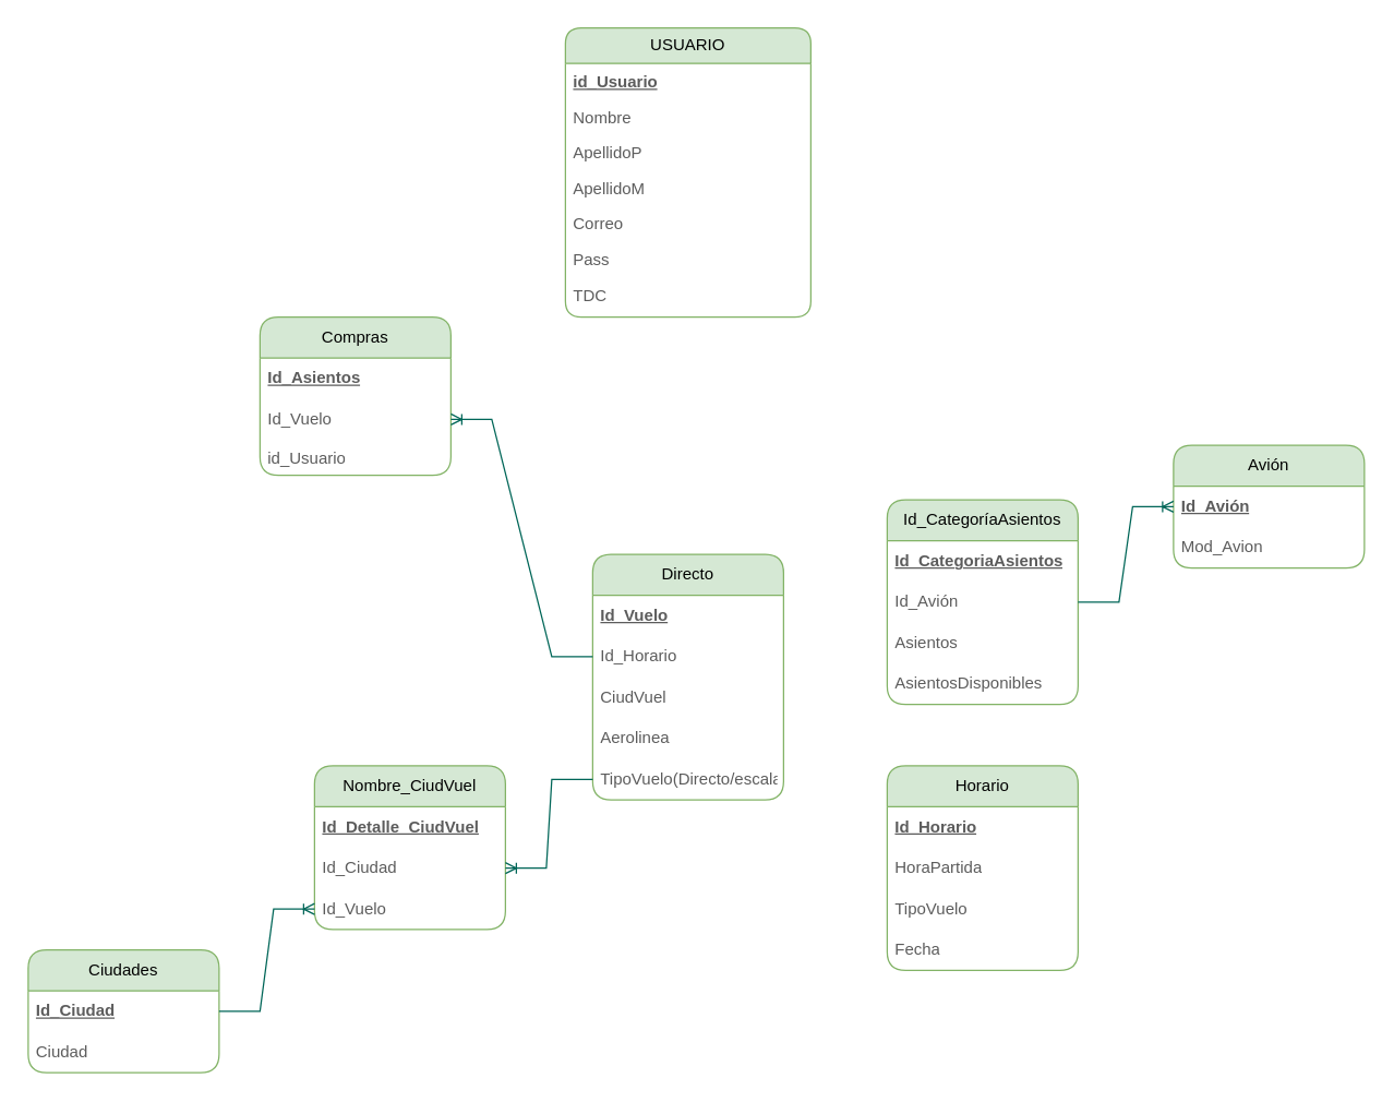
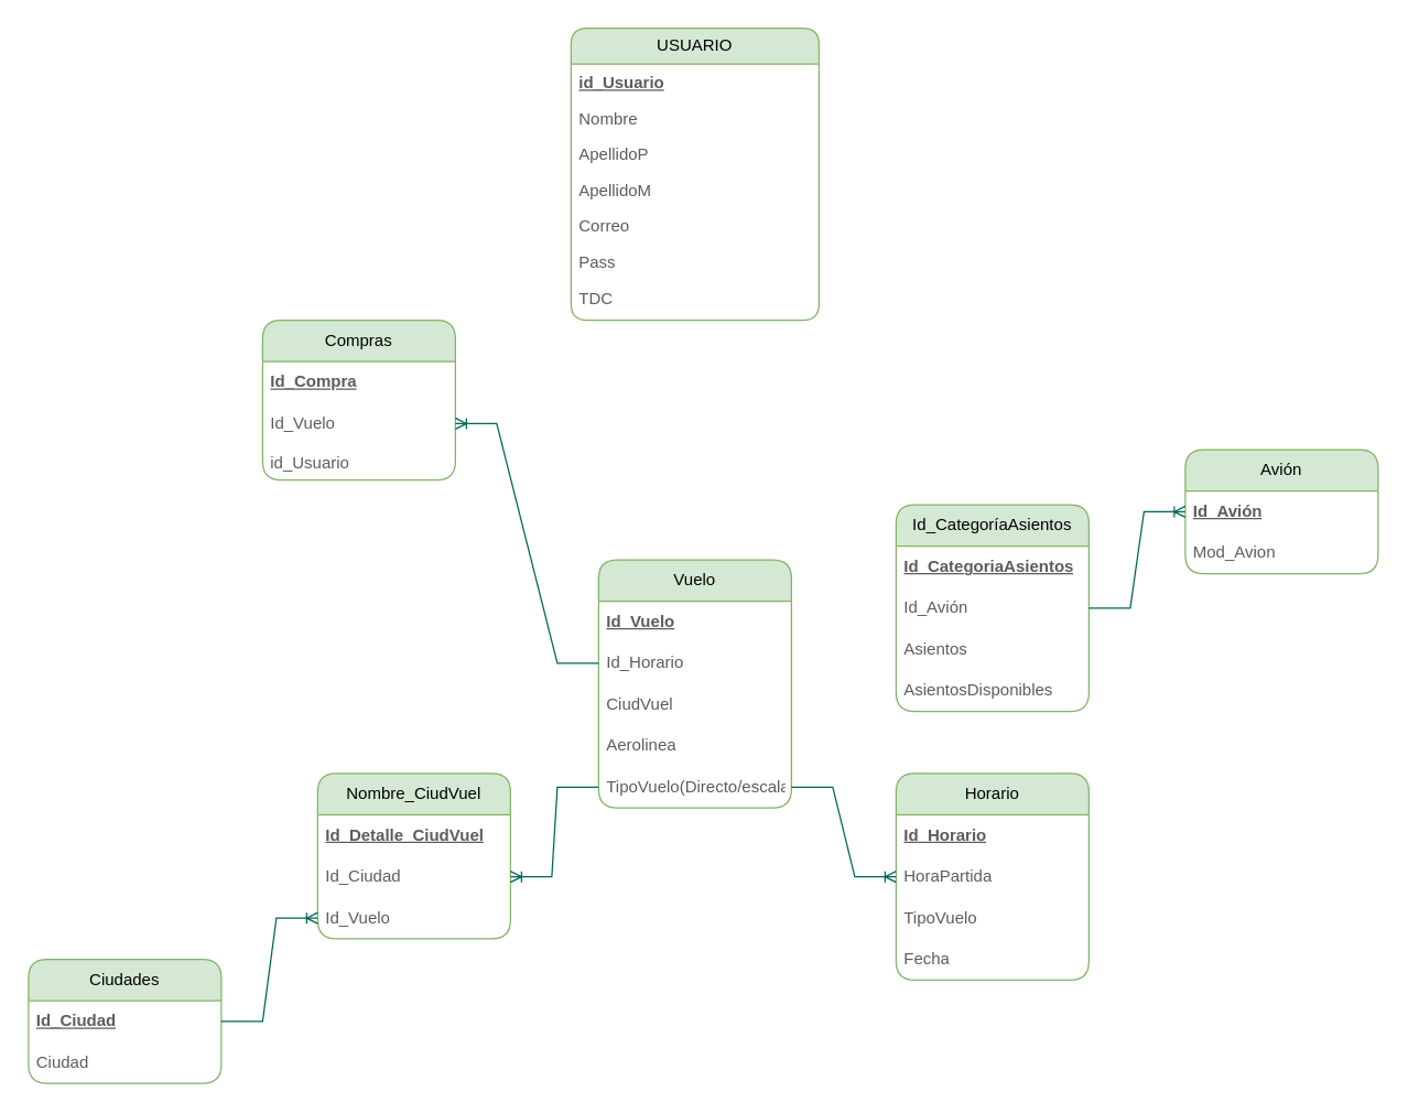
- <mxCell id="26" value="Id_Asientos" style="text;strokeColor=none;fillColor=none;align=left;verticalAlign=middle;spacingLeft=4;spacingRight=4;overflow=hidden;points=[[0,0.5],[1,0.5]];portConstraint=eastwest;rotatable=0;whiteSpace=wrap;html=1;labelBackgroundColor=none;fontColor=#5C5C5C;rounded=1;fontStyle=5" parent="25" vertex="1"><mxGeometry y="30" width="140" height="30" as="geometry" /></mxCell>
+ <mxCell id="26" value="Id_Compra" style="text;strokeColor=none;fillColor=none;align=left;verticalAlign=middle;spacingLeft=4;spacingRight=4;overflow=hidden;points=[[0,0.5],[1,0.5]];portConstraint=eastwest;rotatable=0;whiteSpace=wrap;html=1;labelBackgroundColor=none;fontColor=#5C5C5C;rounded=1;fontStyle=5" parent="25" vertex="1"><mxGeometry y="30" width="140" height="30" as="geometry" /></mxCell>
- <mxCell id="10" value="Directo" style="swimlane;fontStyle=0;childLayout=stackLayout;horizontal=1;startSize=30;horizontalStack=0;resizeParent=1;resizeParentMax=0;resizeLast=0;collapsible=1;marginBottom=0;whiteSpace=wrap;html=1;labelBackgroundColor=none;fillColor=#d5e8d4;strokeColor=#82b366;rounded=1;swimlaneFillColor=none;" parent="1" vertex="1"><mxGeometry x="434" y="406" width="140" height="180" as="geometry" /></mxCell>
+ <mxCell id="10" value="Vuelo" style="swimlane;fontStyle=0;childLayout=stackLayout;horizontal=1;startSize=30;horizontalStack=0;resizeParent=1;resizeParentMax=0;resizeLast=0;collapsible=1;marginBottom=0;whiteSpace=wrap;html=1;labelBackgroundColor=none;fillColor=#d5e8d4;strokeColor=#82b366;rounded=1;swimlaneFillColor=none;" parent="1" vertex="1"><mxGeometry x="434" y="406" width="140" height="180" as="geometry" /></mxCell>
+ <mxCell id="43" value="" style="edgeStyle=entityRelationEdgeStyle;fontSize=12;html=1;endArrow=ERoneToMany;rounded=0;strokeColor=#006658;fontColor=#5C5C5C;fillColor=#21C0A5;exitX=1;exitY=0.5;exitDx=0;exitDy=0;" parent="1" edge="1" target="20" source="15"><mxGeometry width="100" height="100" relative="1" as="geometry"><mxPoint x="940" y="526" as="sourcePoint" /><mxPoint x="1040" y="426" as="targetPoint" /><Array as="points"><mxPoint x="604" y="546" /><mxPoint x="630" y="636" /></Array></mxGeometry></mxCell>
